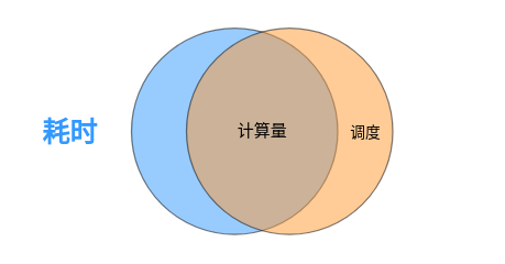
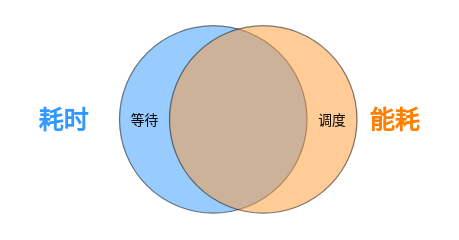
+ <mxCell id="5" value="&lt;font style=&quot;font-size: 11px&quot;&gt;等待&lt;/font&gt;" style="text;html=1;resizable=0;autosize=1;align=center;verticalAlign=middle;points=[];fillColor=none;strokeColor=none;rounded=0;fontSize=13;" vertex="1" parent="1"><mxGeometry x="95" y="85" width="40" height="20" as="geometry" /></mxCell>
- <mxCell id="4" value="计算量" style="text;html=1;resizable=0;autosize=1;align=center;verticalAlign=middle;points=[];fillColor=none;strokeColor=none;rounded=0;" vertex="1" parent="1"><mxGeometry x="165" y="85" width="50" height="20" as="geometry" /></mxCell>
+ <mxCell id="8" value="能耗" style="text;html=1;resizable=0;autosize=1;align=center;verticalAlign=middle;points=[];fillColor=none;strokeColor=none;rounded=0;fontSize=20;opacity=50;fontColor=#FF8000;fontStyle=1" vertex="1" parent="1"><mxGeometry x="285" y="80" width="60" height="30" as="geometry" /></mxCell>
